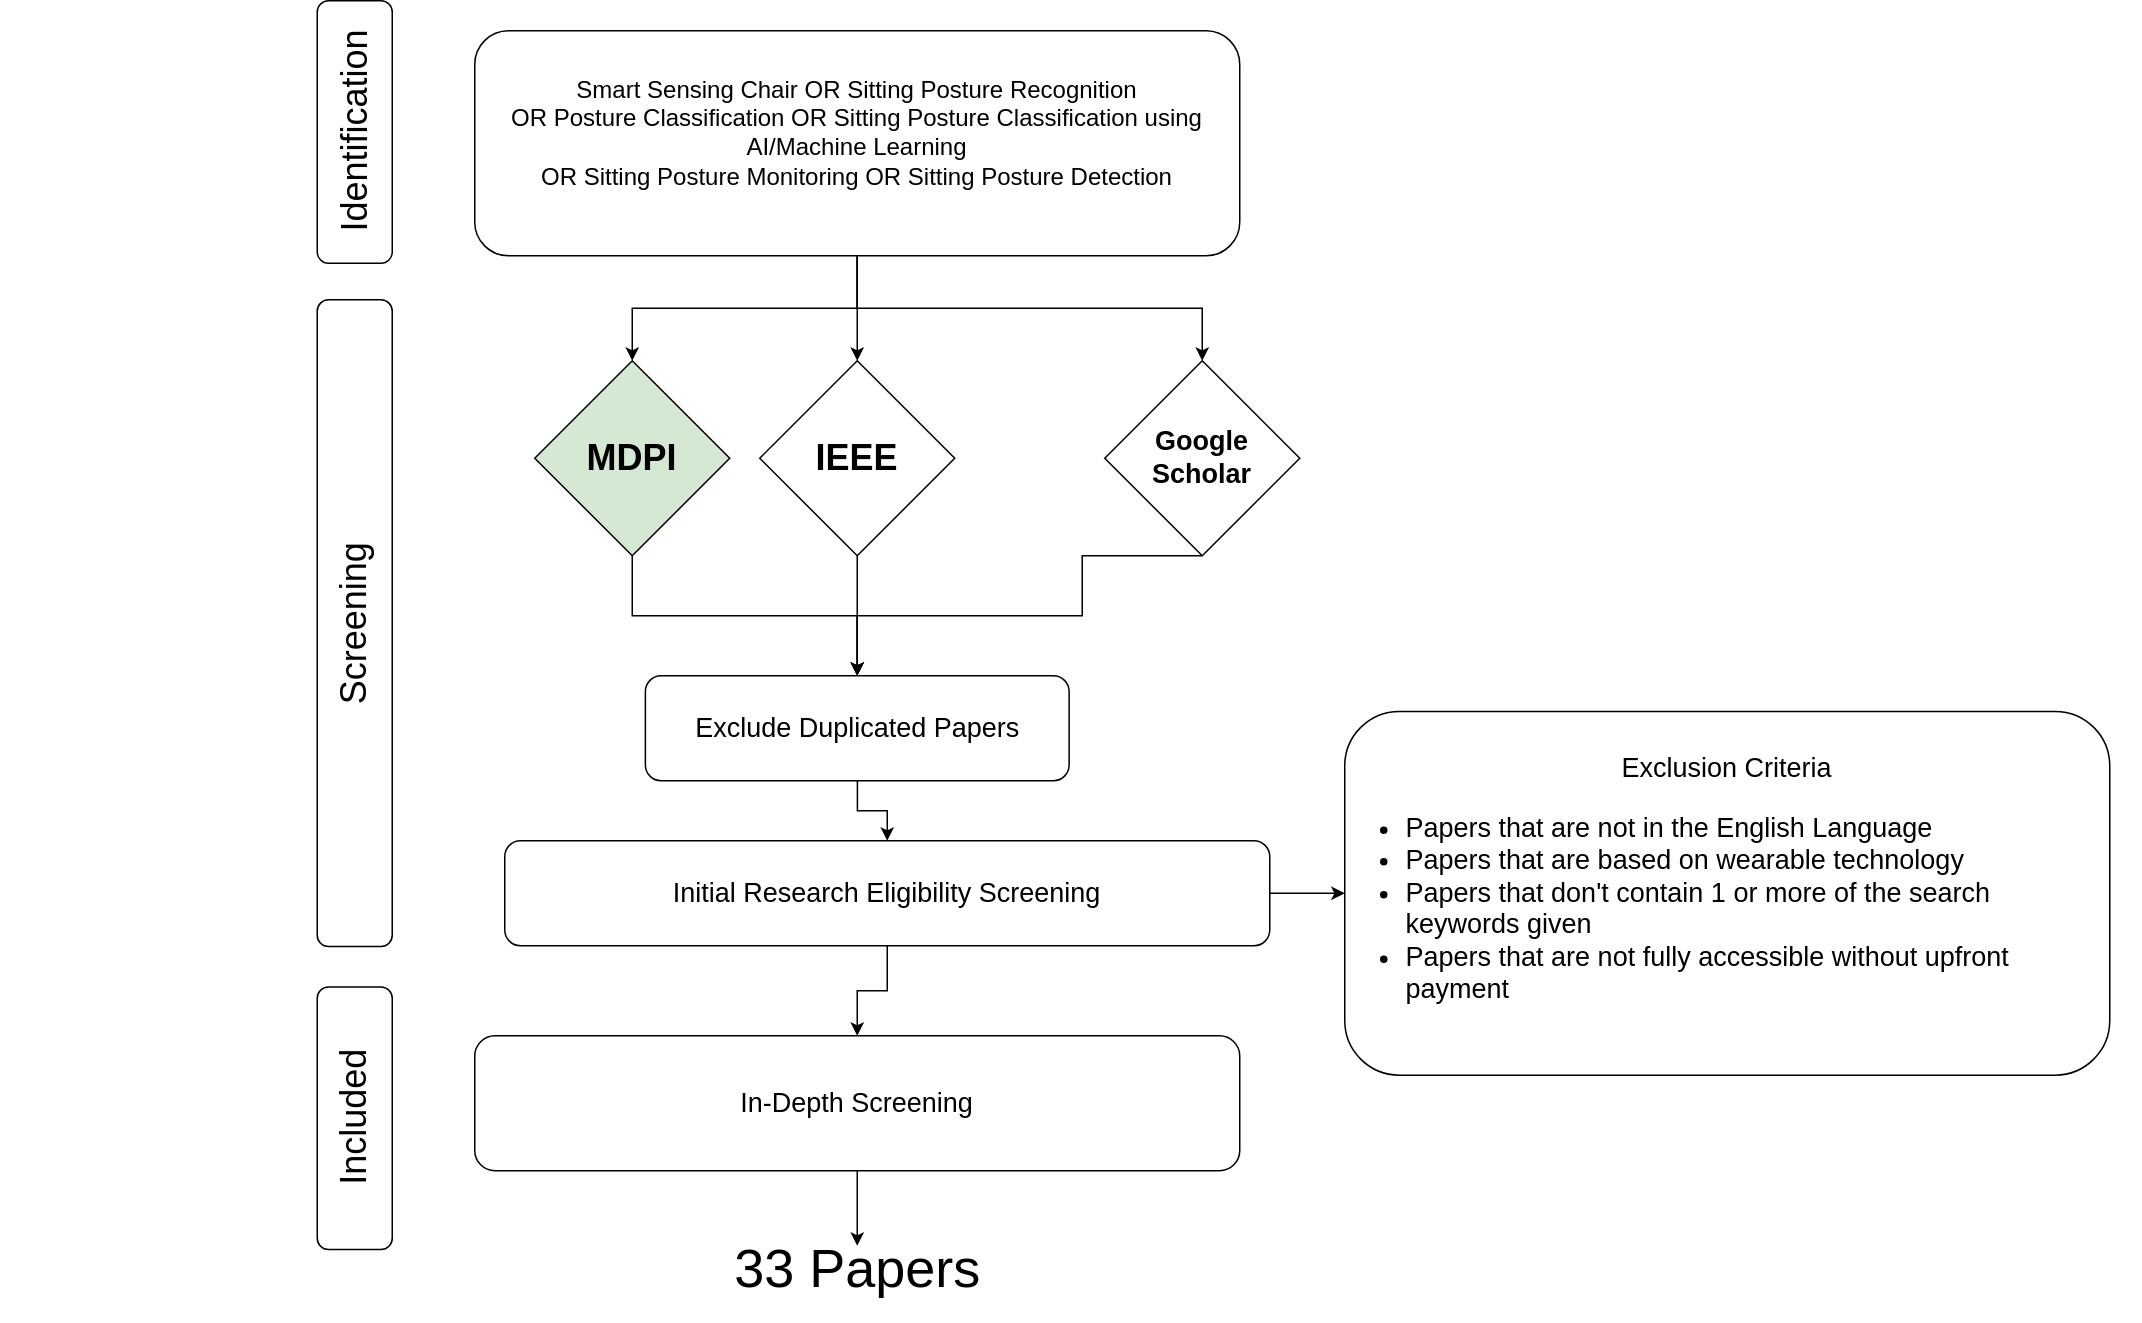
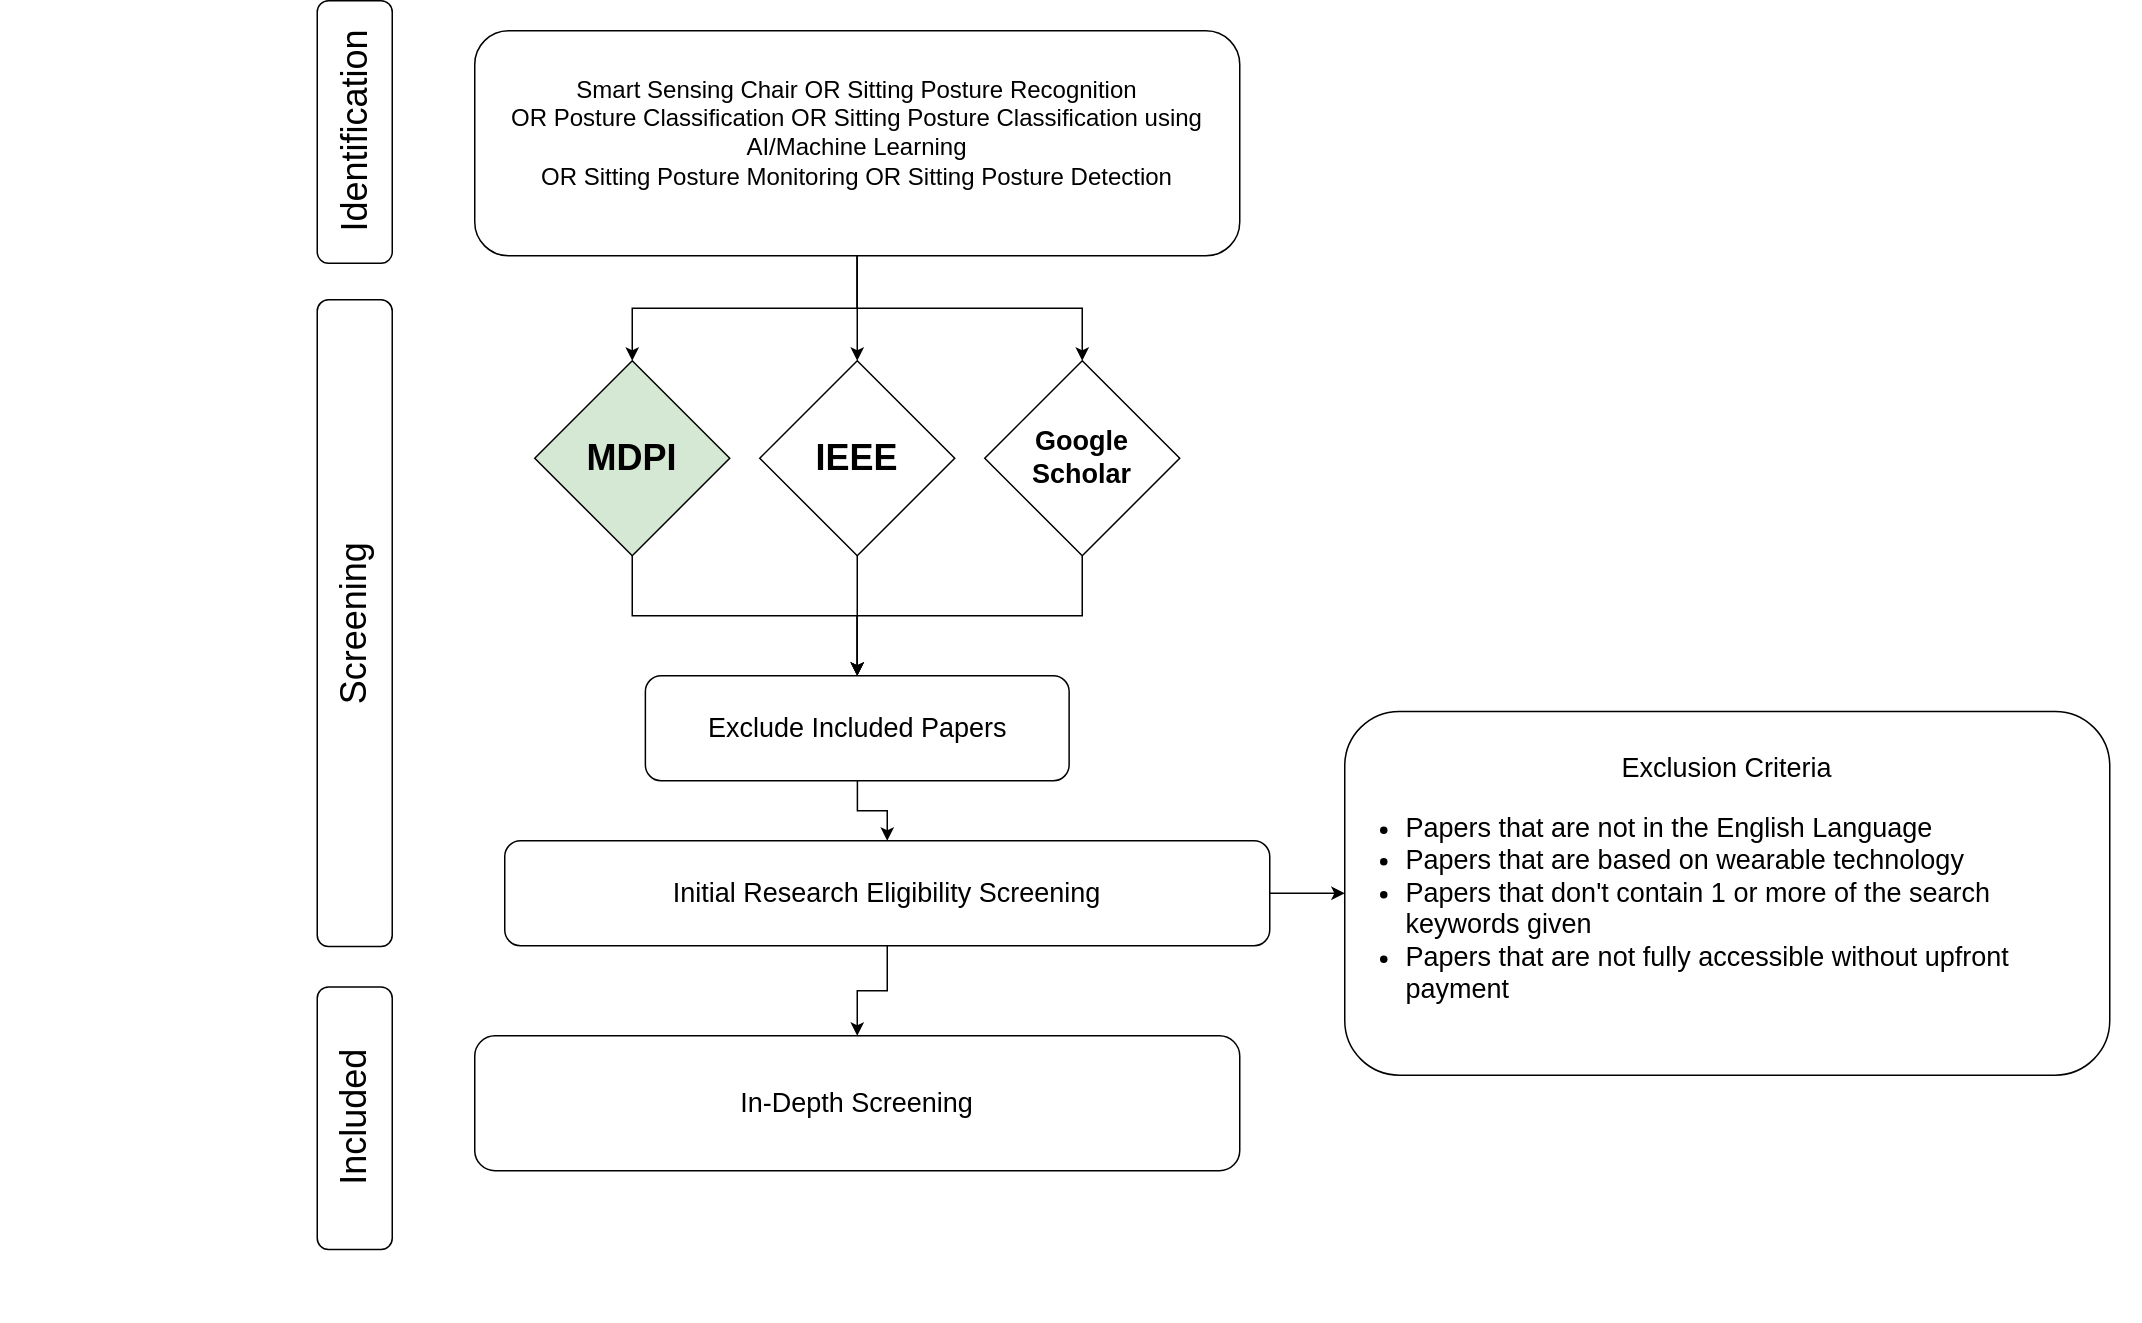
- <mxCell id="14" value="&lt;b&gt;&lt;font style=&quot;font-size: 18px;&quot;&gt;Google Scholar&lt;/font&gt;&lt;/b&gt;" style="rhombus;whiteSpace=wrap;html=1;" vertex="1" parent="1"><mxGeometry x="736" y="240" width="130" height="130" as="geometry" /></mxCell>
+ <mxCell id="14" value="&lt;b&gt;&lt;font style=&quot;font-size: 18px;&quot;&gt;Google Scholar&lt;/font&gt;&lt;/b&gt;" style="rhombus;whiteSpace=wrap;html=1;" vertex="1" parent="1"><mxGeometry x="656" y="240" width="130" height="130" as="geometry" /></mxCell>
- <mxCell id="16" value="&lt;font style=&quot;font-size: 18px;&quot;&gt;Exclude Duplicated Papers&lt;/font&gt;" style="rounded=1;whiteSpace=wrap;html=1;" vertex="1" parent="1"><mxGeometry x="429.75" y="450" width="282.5" height="70" as="geometry" /></mxCell>
+ <mxCell id="16" value="&lt;font style=&quot;font-size: 18px;&quot;&gt;Exclude Included Papers&lt;/font&gt;" style="rounded=1;whiteSpace=wrap;html=1;" vertex="1" parent="1"><mxGeometry x="429.75" y="450" width="282.5" height="70" as="geometry" /></mxCell>
- <mxCell id="17" style="edgeStyle=orthogonalEdgeStyle;rounded=0;orthogonalLoop=1;jettySize=auto;html=1;entryX=0.5;entryY=0;entryDx=0;entryDy=0;" edge="1" parent="1" source="18" target="23"><mxGeometry relative="1" as="geometry" /></mxCell>
- <mxCell id="23" value="&lt;font style=&quot;font-size: 36px;&quot;&gt;33 Papers&lt;/font&gt;" style="text;html=1;strokeColor=none;fillColor=none;align=center;verticalAlign=middle;whiteSpace=wrap;rounded=0;" vertex="1" parent="1"><mxGeometry x="473.5" y="830" width="195" height="30" as="geometry" /></mxCell>
